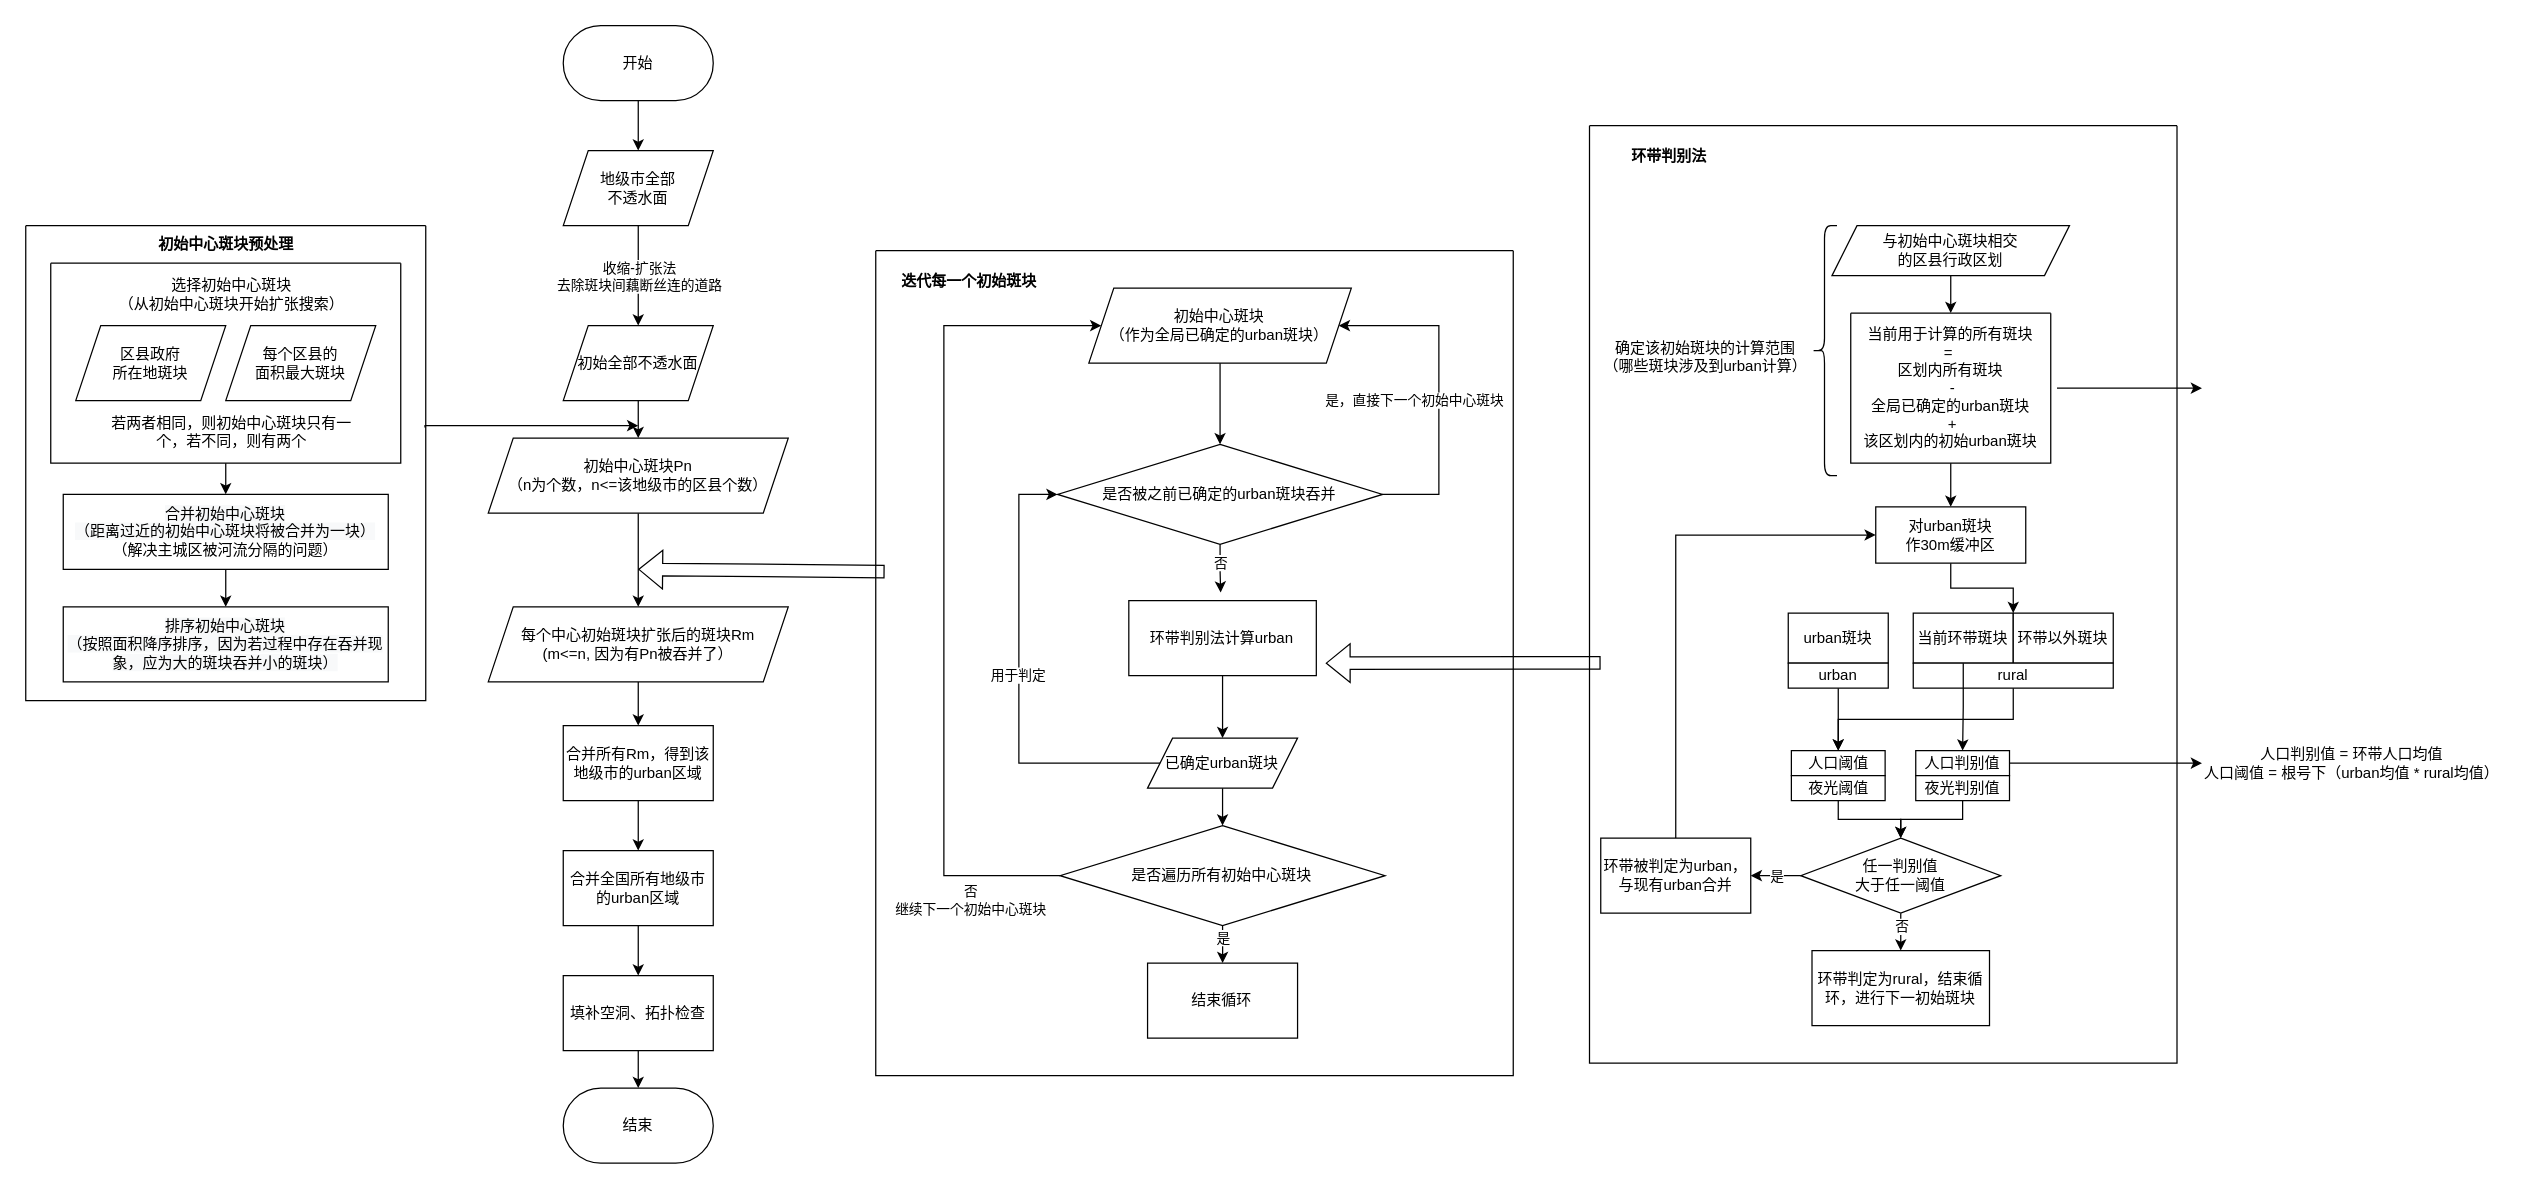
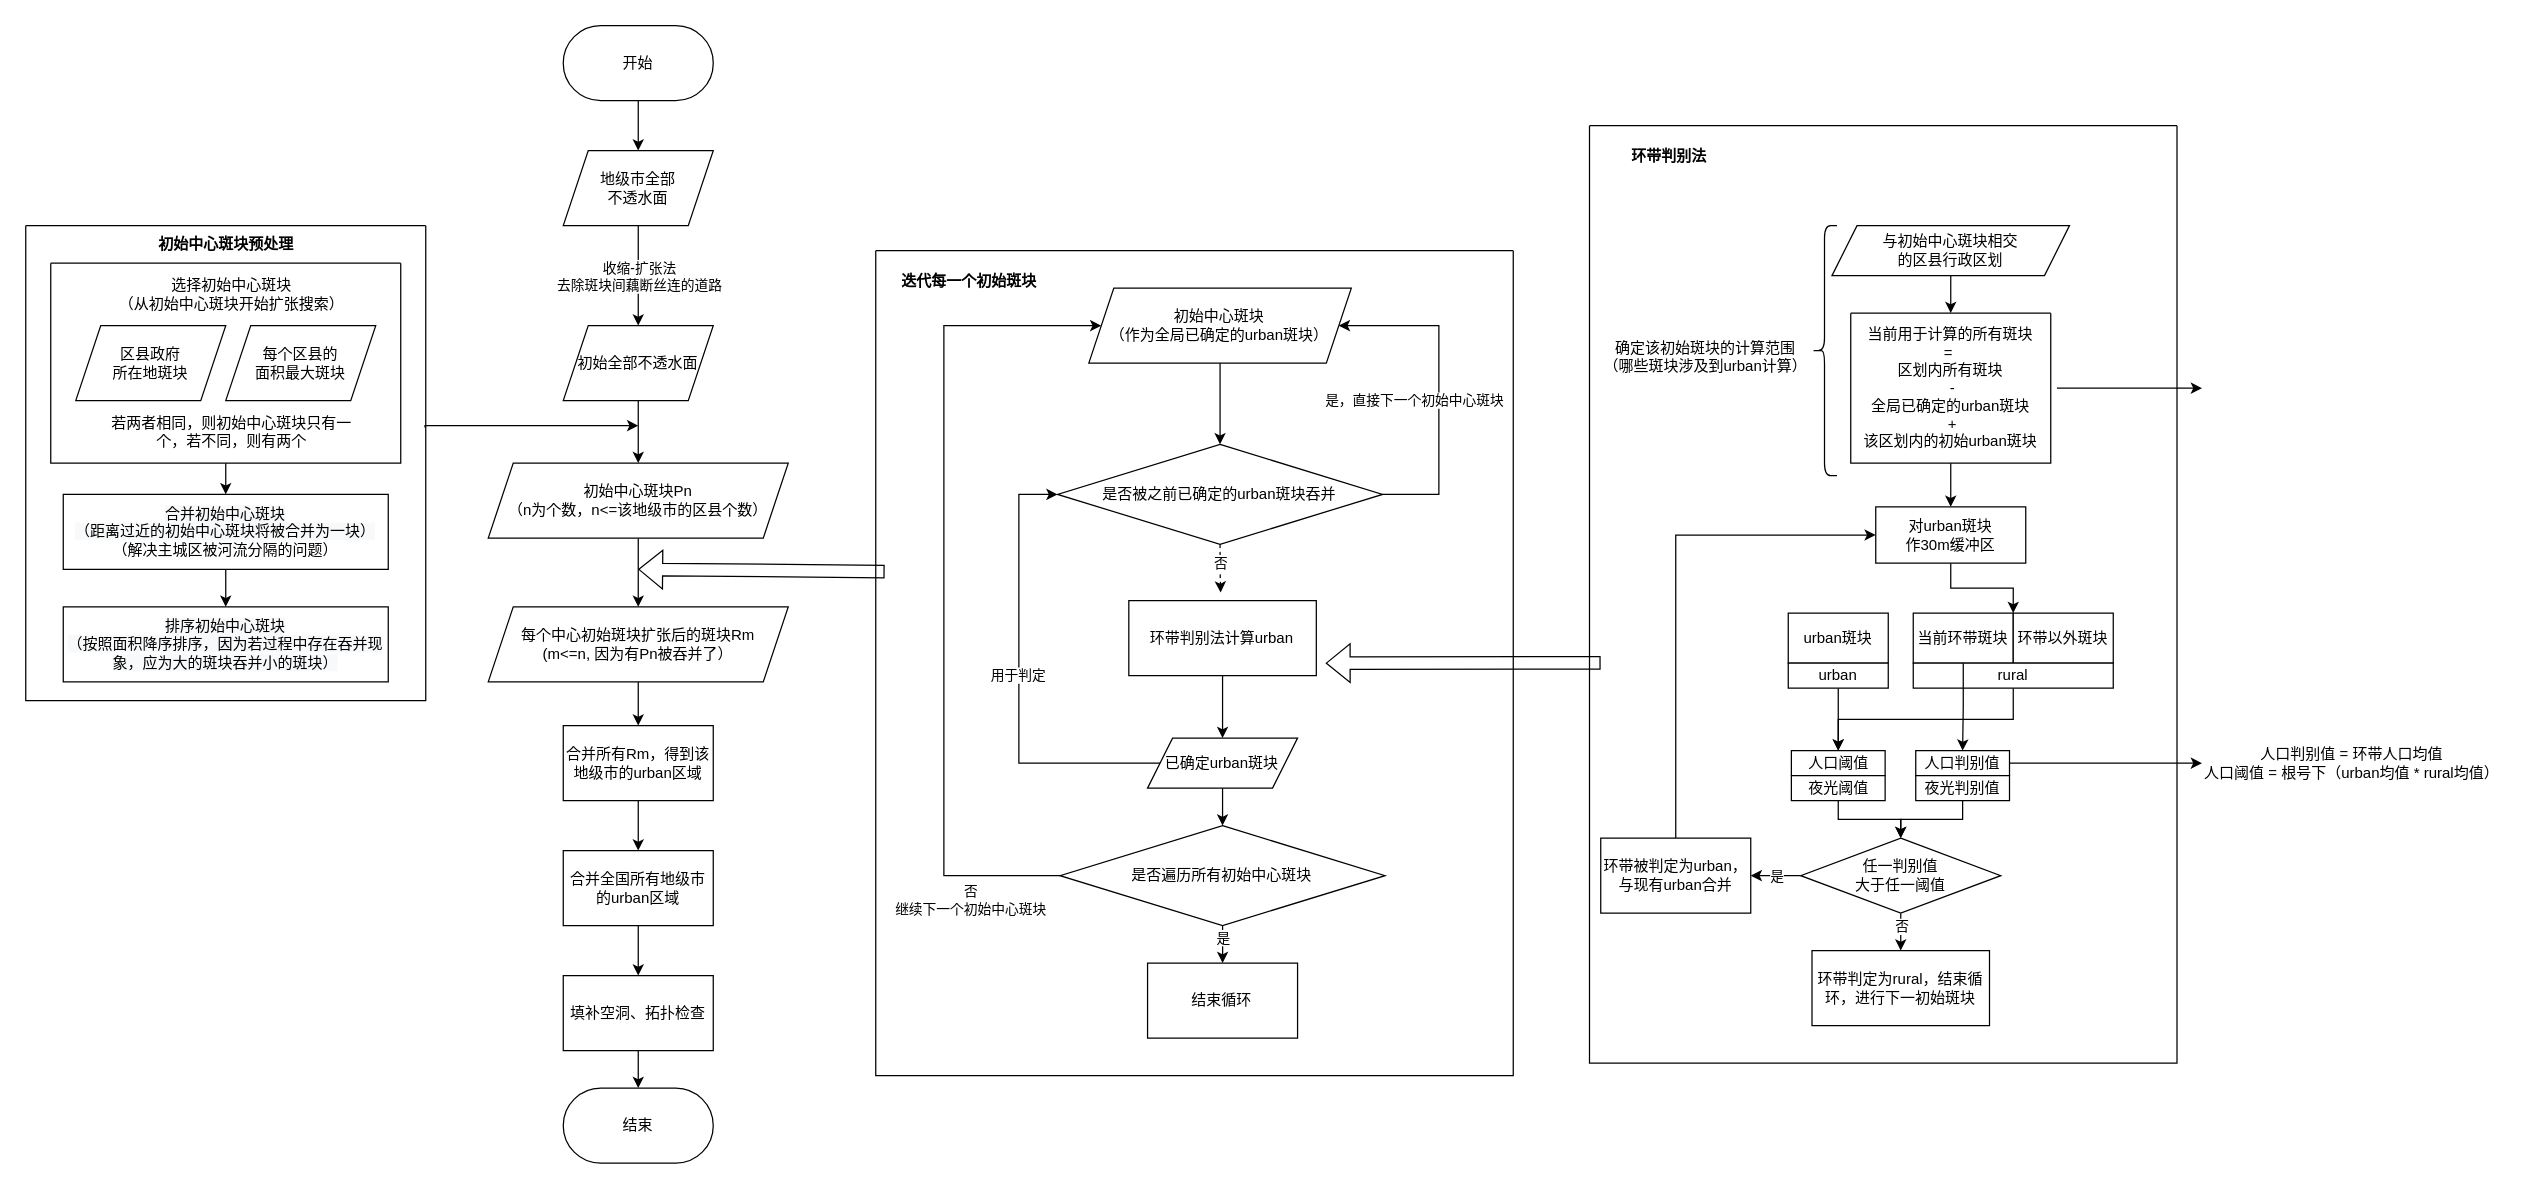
- <mxCell id="17" value="初始中心斑块Pn&lt;br&gt;（n为个数，n&amp;lt;=该地级市的区县个数）" style="shape=parallelogram;perimeter=parallelogramPerimeter;whiteSpace=wrap;html=1;fixedSize=1;" vertex="1" parent="1"><mxGeometry x="390" y="350" width="240" height="60" as="geometry" /></mxCell>
+ <mxCell id="17" value="初始中心斑块Pn&lt;br&gt;（n为个数，n&amp;lt;=该地级市的区县个数）" style="shape=parallelogram;perimeter=parallelogramPerimeter;whiteSpace=wrap;html=1;fixedSize=1;" vertex="1" parent="1"><mxGeometry x="390" y="370" width="240" height="60" as="geometry" /></mxCell>
- <mxCell id="72" style="edgeStyle=orthogonalEdgeStyle;rounded=0;html=1;exitX=0.5;exitY=1;exitDx=0;exitDy=0;entryX=0.49;entryY=-0.108;entryDx=0;entryDy=0;entryPerimeter=0;" edge="1" parent="59" source="66" target="71"><mxGeometry relative="1" as="geometry" /></mxCell>
+ <mxCell id="72" style="edgeStyle=orthogonalEdgeStyle;rounded=0;html=1;exitX=0.5;exitY=1;exitDx=0;exitDy=0;entryX=0.49;entryY=-0.108;entryDx=0;entryDy=0;entryPerimeter=0;dashed=1;" edge="1" parent="59" source="66" target="71"><mxGeometry relative="1" as="geometry" /></mxCell>
